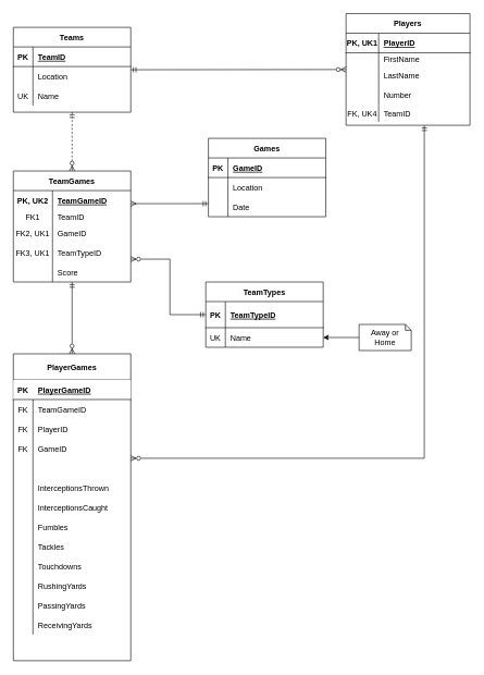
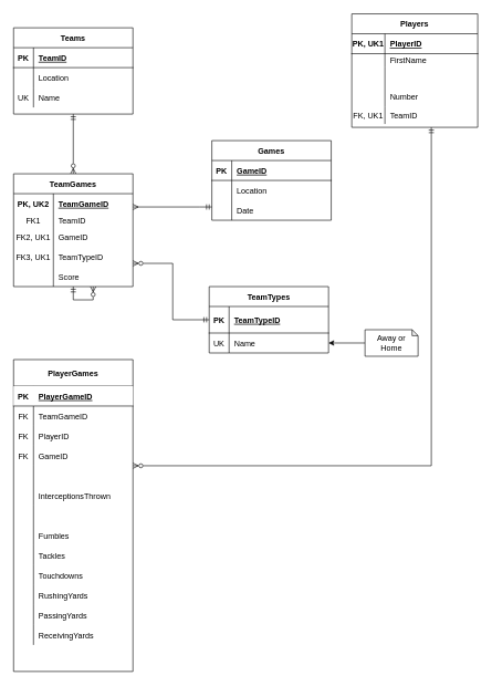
- <mxCell id="2" style="rounded=0;orthogonalLoop=1;jettySize=auto;html=1;startArrow=ERmandOne;startFill=0;endArrow=ERzeroToMany;endFill=0;strokeColor=default;labelBackgroundColor=default;fontColor=default;" parent="1" source="3" target="13" edge="1"><mxGeometry relative="1" as="geometry"><mxPoint x="260" y="105" as="targetPoint" /><mxPoint x="200" y="112.6" as="sourcePoint" /></mxGeometry></mxCell>
- <mxCell id="22" value="LastName" style="shape=partialRectangle;connectable=0;fillColor=none;top=0;left=0;bottom=0;right=0;align=left;spacingLeft=6;overflow=hidden;" parent="20" vertex="1"><mxGeometry x="50" width="140" height="30" as="geometry"><mxRectangle width="140" height="30" as="alternateBounds" /></mxGeometry></mxCell>
- <mxCell id="27" value="FK, UK4" style="shape=partialRectangle;connectable=0;fillColor=none;top=0;left=0;bottom=0;right=0;fontStyle=0;overflow=hidden;fontColor=default;strokeColor=default;" parent="26" vertex="1"><mxGeometry width="50" height="26" as="geometry"><mxRectangle width="50" height="26" as="alternateBounds" /></mxGeometry></mxCell>
+ <mxCell id="27" value="FK, UK1" style="shape=partialRectangle;connectable=0;fillColor=none;top=0;left=0;bottom=0;right=0;fontStyle=0;overflow=hidden;fontColor=default;strokeColor=default;" parent="26" vertex="1"><mxGeometry width="50" height="26" as="geometry"><mxRectangle width="50" height="26" as="alternateBounds" /></mxGeometry></mxCell>
- <mxCell id="90" style="edgeStyle=orthogonalEdgeStyle;rounded=0;orthogonalLoop=1;jettySize=auto;html=1;startArrow=ERmandOne;startFill=0;endArrow=ERzeroToMany;endFill=0;exitX=0.5;exitY=1;exitDx=0;exitDy=0;dashed=1;" parent="1" source="3" target="91" edge="1"><mxGeometry relative="1" as="geometry"><mxPoint x="310" y="310.86" as="sourcePoint" /><mxPoint x="280" y="271" as="targetPoint" /></mxGeometry></mxCell>
+ <mxCell id="90" style="edgeStyle=orthogonalEdgeStyle;rounded=0;orthogonalLoop=1;jettySize=auto;html=1;startArrow=ERmandOne;startFill=0;endArrow=ERzeroToMany;endFill=0;exitX=0.5;exitY=1;exitDx=0;exitDy=0;" parent="1" source="3" target="91" edge="1"><mxGeometry relative="1" as="geometry"><mxPoint x="310" y="310.86" as="sourcePoint" /><mxPoint x="280" y="271" as="targetPoint" /></mxGeometry></mxCell>
- <mxCell id="89" value="" style="edgeStyle=orthogonalEdgeStyle;rounded=0;orthogonalLoop=1;jettySize=auto;html=1;startArrow=ERmandOne;startFill=0;endArrow=ERzeroToMany;endFill=0;entryX=0.5;entryY=0;entryDx=0;entryDy=0;exitX=0.5;exitY=1;exitDx=0;exitDy=0;" parent="1" source="91" target="36" edge="1"><mxGeometry relative="1" as="geometry"><mxPoint x="320" y="511" as="sourcePoint" /><mxPoint x="370" y="541" as="targetPoint" /></mxGeometry></mxCell>
+ <mxCell id="89" value="" style="edgeStyle=orthogonalEdgeStyle;rounded=0;orthogonalLoop=1;jettySize=auto;html=1;startArrow=ERmandOne;startFill=0;endArrow=ERzeroToMany;endFill=0;exitX=0.5;exitY=1;exitDx=0;exitDy=0;" parent="1" source="91" target="106" edge="1"><mxGeometry relative="1" as="geometry"><mxPoint x="320" y="511" as="sourcePoint" /><mxPoint x="370" y="541" as="targetPoint" /></mxGeometry></mxCell>
- <mxCell id="56" value="InterceptionsCaught" style="shape=partialRectangle;connectable=0;fillColor=none;top=0;left=0;bottom=0;right=0;align=left;spacingLeft=6;overflow=hidden;" parent="54" vertex="1"><mxGeometry x="30" width="150" height="30" as="geometry"><mxRectangle width="150" height="30" as="alternateBounds" /></mxGeometry></mxCell>
